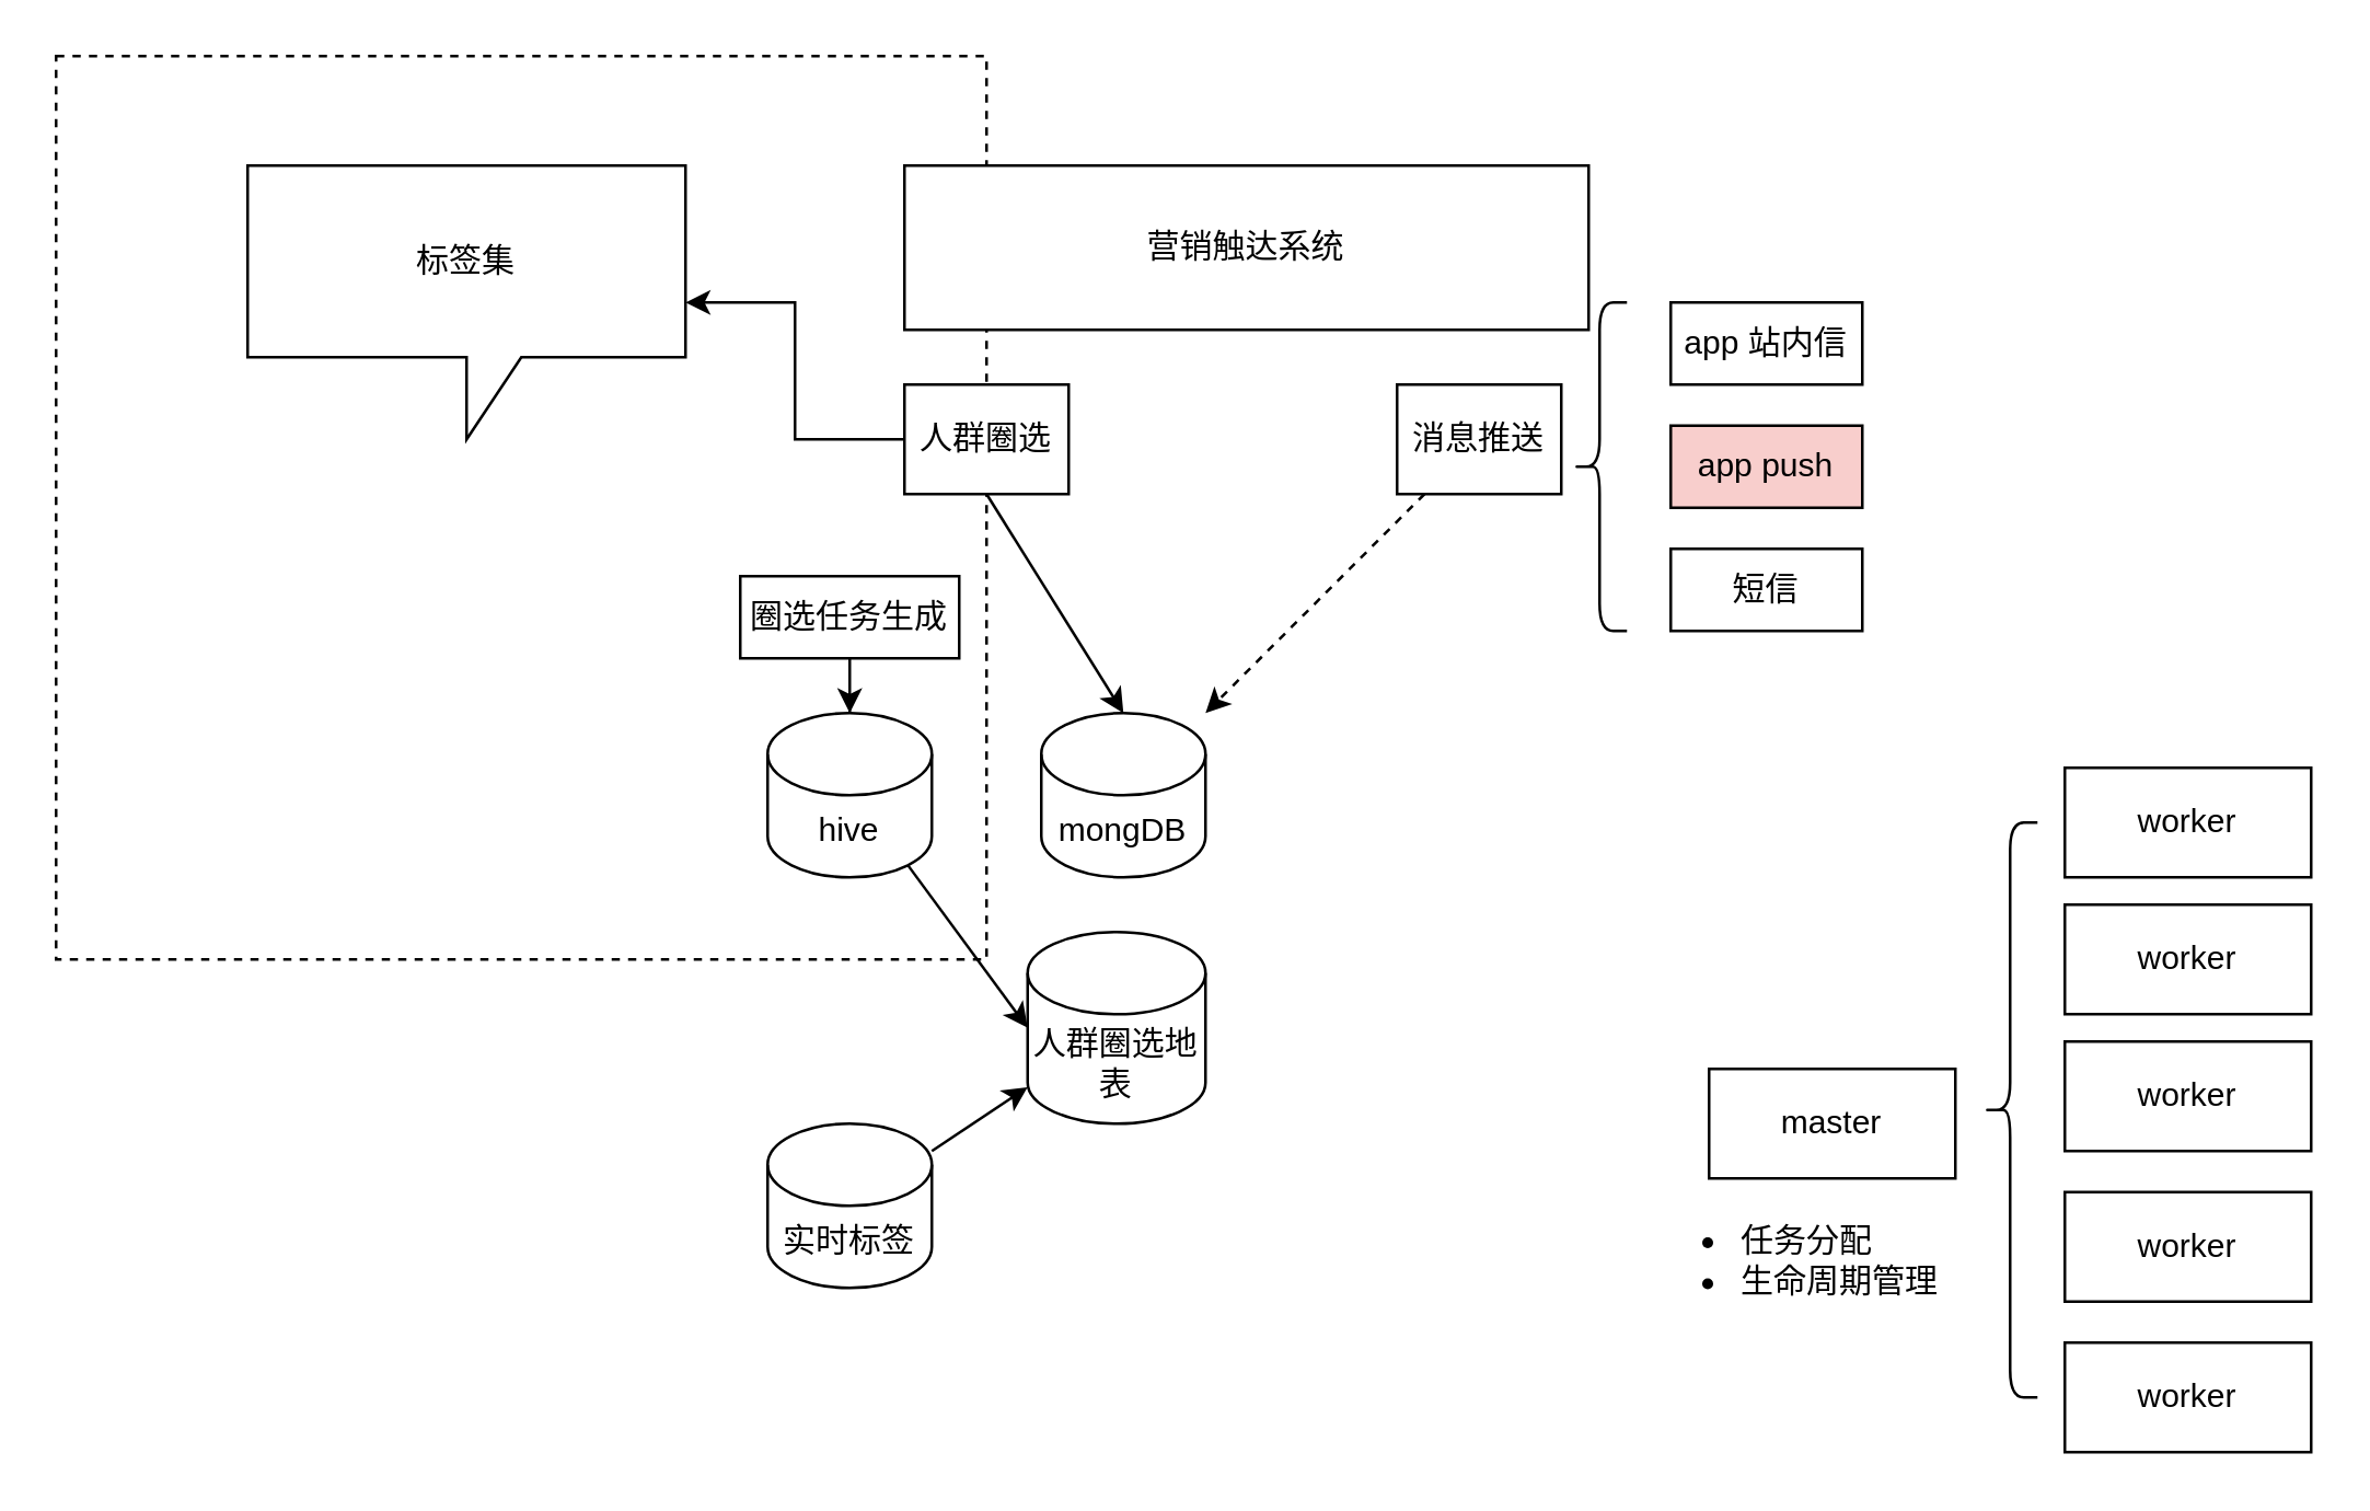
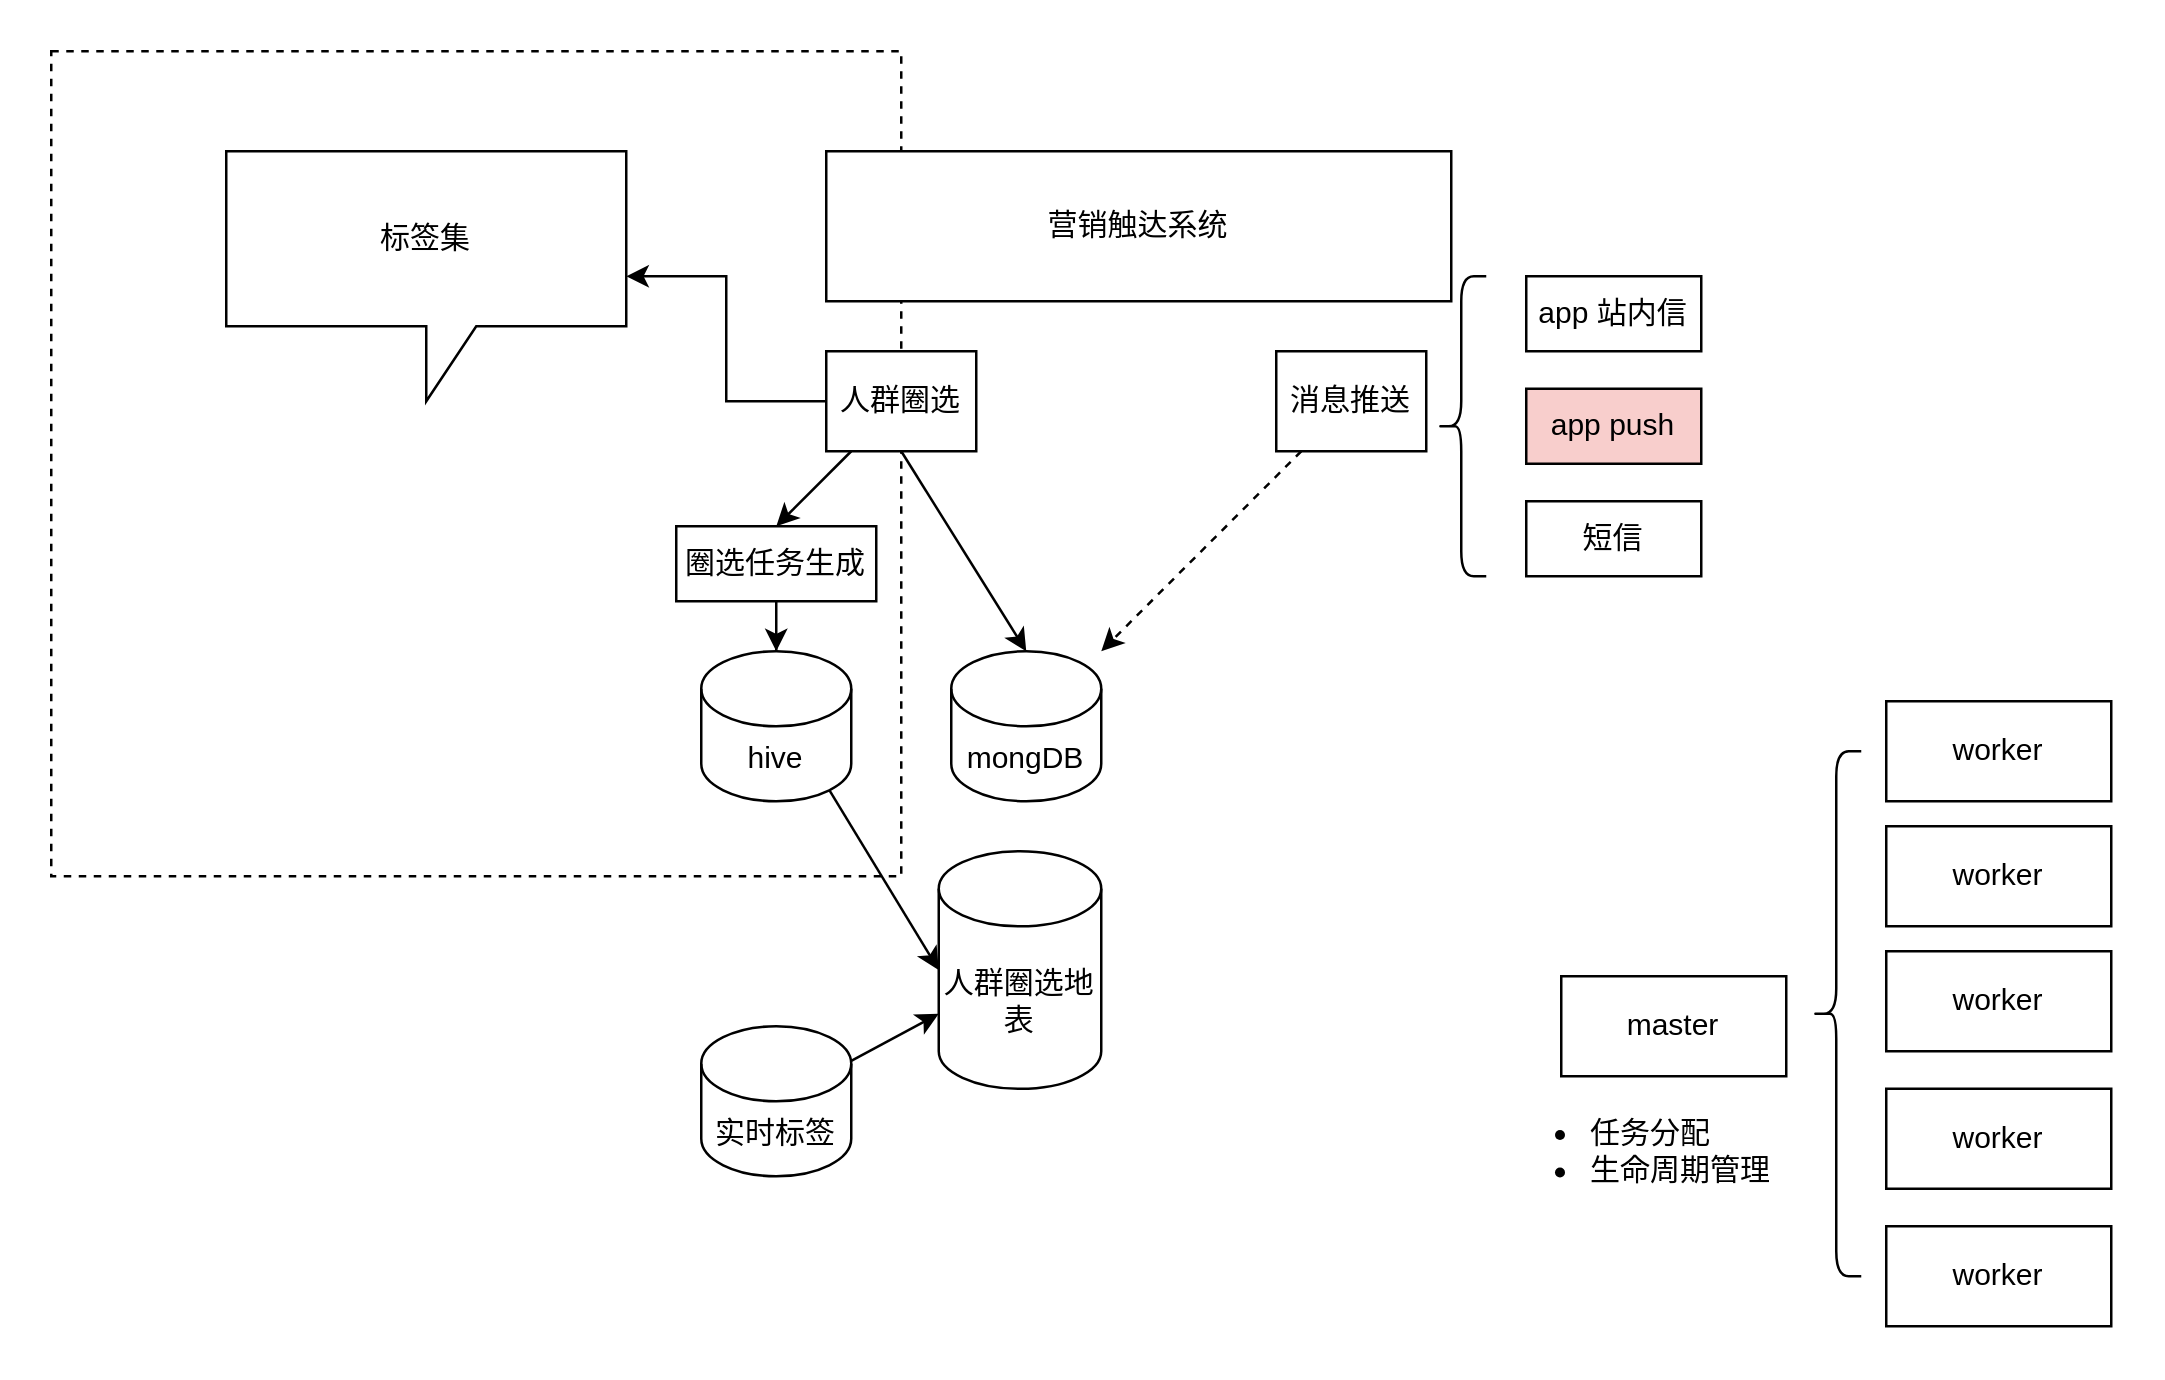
+ <mxCell id="4" value="" style="rounded=0;orthogonalLoop=1;jettySize=auto;html=1;entryX=0.5;entryY=0;entryDx=0;entryDy=0;" edge="1" parent="1" source="6" target="18"><mxGeometry relative="1" as="geometry" /></mxCell>
- <mxCell id="22" value="人群圈选地表" style="shape=cylinder3;whiteSpace=wrap;html=1;boundedLbl=1;backgroundOutline=1;size=15;" vertex="1" parent="1"><mxGeometry x="375" y="340" width="65" height="70" as="geometry" /></mxCell>
+ <mxCell id="22" value="人群圈选地表" style="shape=cylinder3;whiteSpace=wrap;html=1;boundedLbl=1;backgroundOutline=1;size=15;" vertex="1" parent="1"><mxGeometry x="375" y="340" width="65" height="95" as="geometry" /></mxCell>
